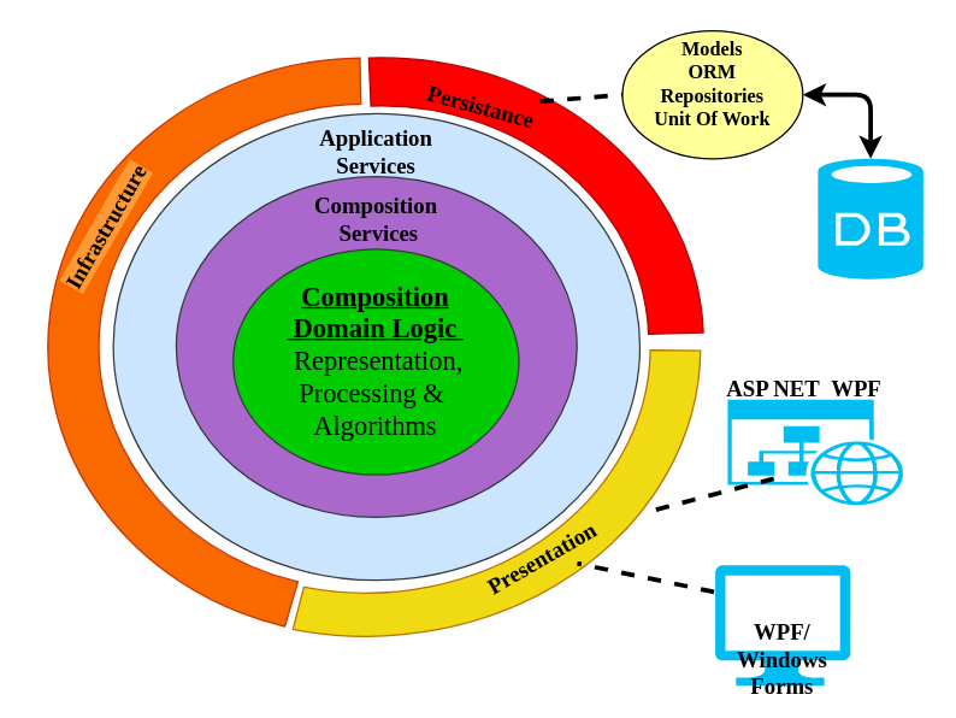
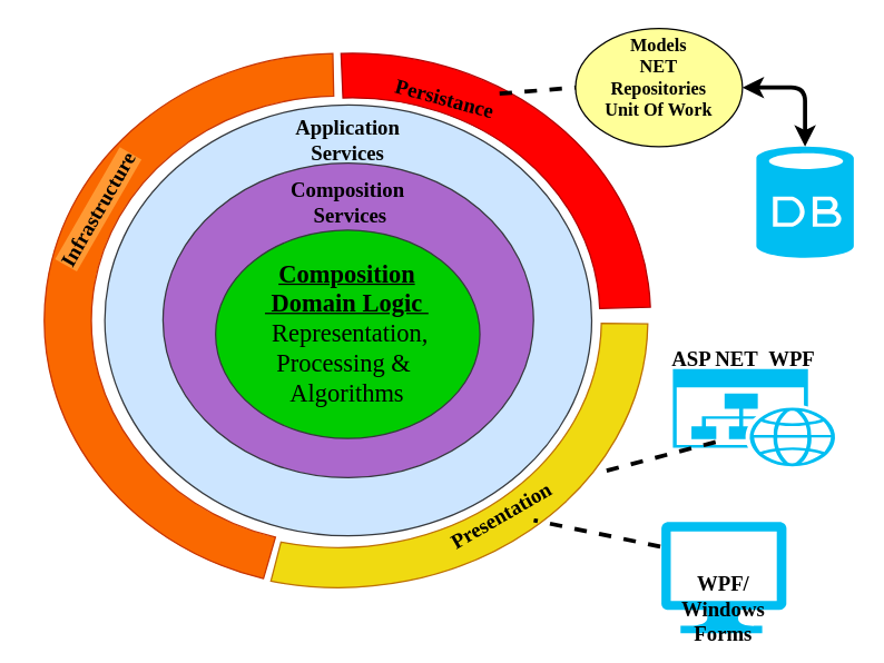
- <mxCell id="16" value="&lt;font style=&quot;font-size: 13px&quot; face=&quot;Georgia&quot;&gt;&lt;b&gt;&lt;span style=&quot;color: rgb(0 , 0 , 0) ; font-style: normal ; letter-spacing: normal ; text-align: center ; text-indent: 0px ; text-transform: none ; word-spacing: 0px ; display: inline ; float: none&quot;&gt;Models&lt;br&gt;&lt;/span&gt;&lt;/b&gt;&lt;b&gt;ORM&lt;/b&gt;&lt;/font&gt;&lt;b style=&quot;font-size: 13px&quot;&gt;&lt;font style=&quot;font-size: 13px&quot; face=&quot;Georgia&quot;&gt;&lt;span style=&quot;color: rgb(0 , 0 , 0) ; font-style: normal ; letter-spacing: normal ; text-align: center ; text-indent: 0px ; text-transform: none ; word-spacing: 0px ; display: inline ; float: none&quot;&gt;&lt;br&gt;&lt;/span&gt;Repositories&lt;br&gt;Unit Of Work&lt;br&gt;&lt;/font&gt;&lt;br&gt;&lt;/b&gt;" style="ellipse;whiteSpace=wrap;html=1;rounded=0;shadow=0;glass=0;labelBackgroundColor=none;fillColor=#FFFF99;" vertex="1" parent="1"><mxGeometry x="413" y="20" width="120" height="85" as="geometry" /></mxCell>
+ <mxCell id="16" value="&lt;font style=&quot;font-size: 13px&quot; face=&quot;Georgia&quot;&gt;&lt;b&gt;&lt;span style=&quot;color: rgb(0 , 0 , 0) ; font-style: normal ; letter-spacing: normal ; text-align: center ; text-indent: 0px ; text-transform: none ; word-spacing: 0px ; display: inline ; float: none&quot;&gt;Models&lt;br&gt;&lt;/span&gt;&lt;/b&gt;&lt;b&gt;NET&lt;/b&gt;&lt;/font&gt;&lt;b style=&quot;font-size: 13px&quot;&gt;&lt;font style=&quot;font-size: 13px&quot; face=&quot;Georgia&quot;&gt;&lt;span style=&quot;color: rgb(0 , 0 , 0) ; font-style: normal ; letter-spacing: normal ; text-align: center ; text-indent: 0px ; text-transform: none ; word-spacing: 0px ; display: inline ; float: none&quot;&gt;&lt;br&gt;&lt;/span&gt;Repositories&lt;br&gt;Unit Of Work&lt;br&gt;&lt;/font&gt;&lt;br&gt;&lt;/b&gt;" style="ellipse;whiteSpace=wrap;html=1;rounded=0;shadow=0;glass=0;labelBackgroundColor=none;fillColor=#FFFF99;" vertex="1" parent="1"><mxGeometry x="413" y="20" width="120" height="85" as="geometry" /></mxCell>
